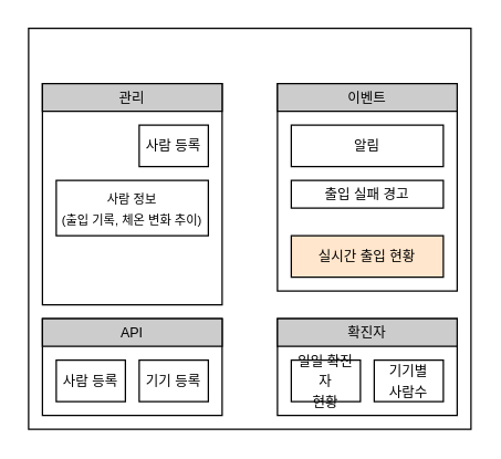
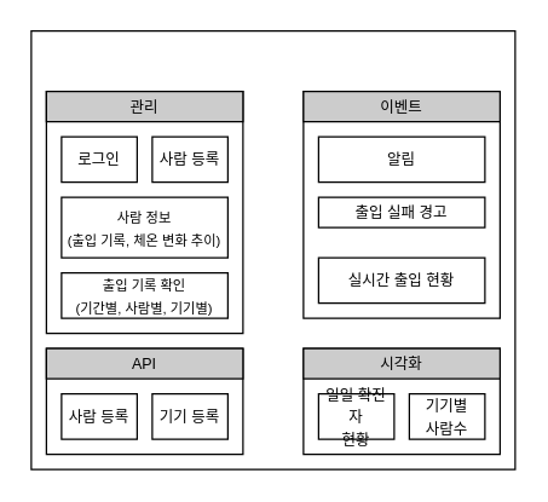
+ <mxCell id="18" value="&lt;font color=&quot;#000000&quot; size=&quot;1&quot;&gt;로그인&lt;/font&gt;" style="rounded=0;whiteSpace=wrap;html=1;strokeColor=#000000;fillColor=#FFFFFF;" vertex="1" parent="1"><mxGeometry x="40" y="90" width="50" height="30" as="geometry" /></mxCell>
- <mxCell id="9" value="&lt;font color=&quot;#000000&quot; size=&quot;1&quot;&gt;실시간 출입 현황&lt;/font&gt;" style="rounded=0;whiteSpace=wrap;html=1;strokeColor=#000000;fillColor=#ffe6cc;" parent="1" vertex="1"><mxGeometry x="210" y="170" width="110" height="30" as="geometry" /></mxCell>
+ <mxCell id="9" value="&lt;font color=&quot;#000000&quot; size=&quot;1&quot;&gt;실시간 출입 현황&lt;/font&gt;" style="rounded=0;whiteSpace=wrap;html=1;strokeColor=#000000;fillColor=#FFFFFF;" parent="1" vertex="1"><mxGeometry x="210" y="170" width="110" height="30" as="geometry" /></mxCell>
+ <mxCell id="21" value="&lt;font color=&quot;#000000&quot; style=&quot;font-size: 9px&quot;&gt;출입 기록 확인&lt;br&gt;(기간별, 사람별, 기기별)&lt;br&gt;&lt;/font&gt;" style="rounded=0;whiteSpace=wrap;html=1;strokeColor=#000000;fillColor=#FFFFFF;" vertex="1" parent="1"><mxGeometry x="40" y="180" width="110" height="30" as="geometry" /></mxCell>
- <mxCell id="15" value="&lt;font color=&quot;#000000&quot;&gt;&lt;span style=&quot;font-size: 10px&quot;&gt;확진자&lt;/span&gt;&lt;/font&gt;" style="rounded=0;whiteSpace=wrap;html=1;strokeColor=#000000;fillColor=#CCCCCC;" parent="1" vertex="1"><mxGeometry x="200" y="230" width="130" height="20" as="geometry" /></mxCell>
+ <mxCell id="15" value="&lt;font color=&quot;#000000&quot;&gt;&lt;span style=&quot;font-size: 10px&quot;&gt;시각화&lt;/span&gt;&lt;/font&gt;" style="rounded=0;whiteSpace=wrap;html=1;strokeColor=#000000;fillColor=#CCCCCC;" parent="1" vertex="1"><mxGeometry x="200" y="230" width="130" height="20" as="geometry" /></mxCell>
